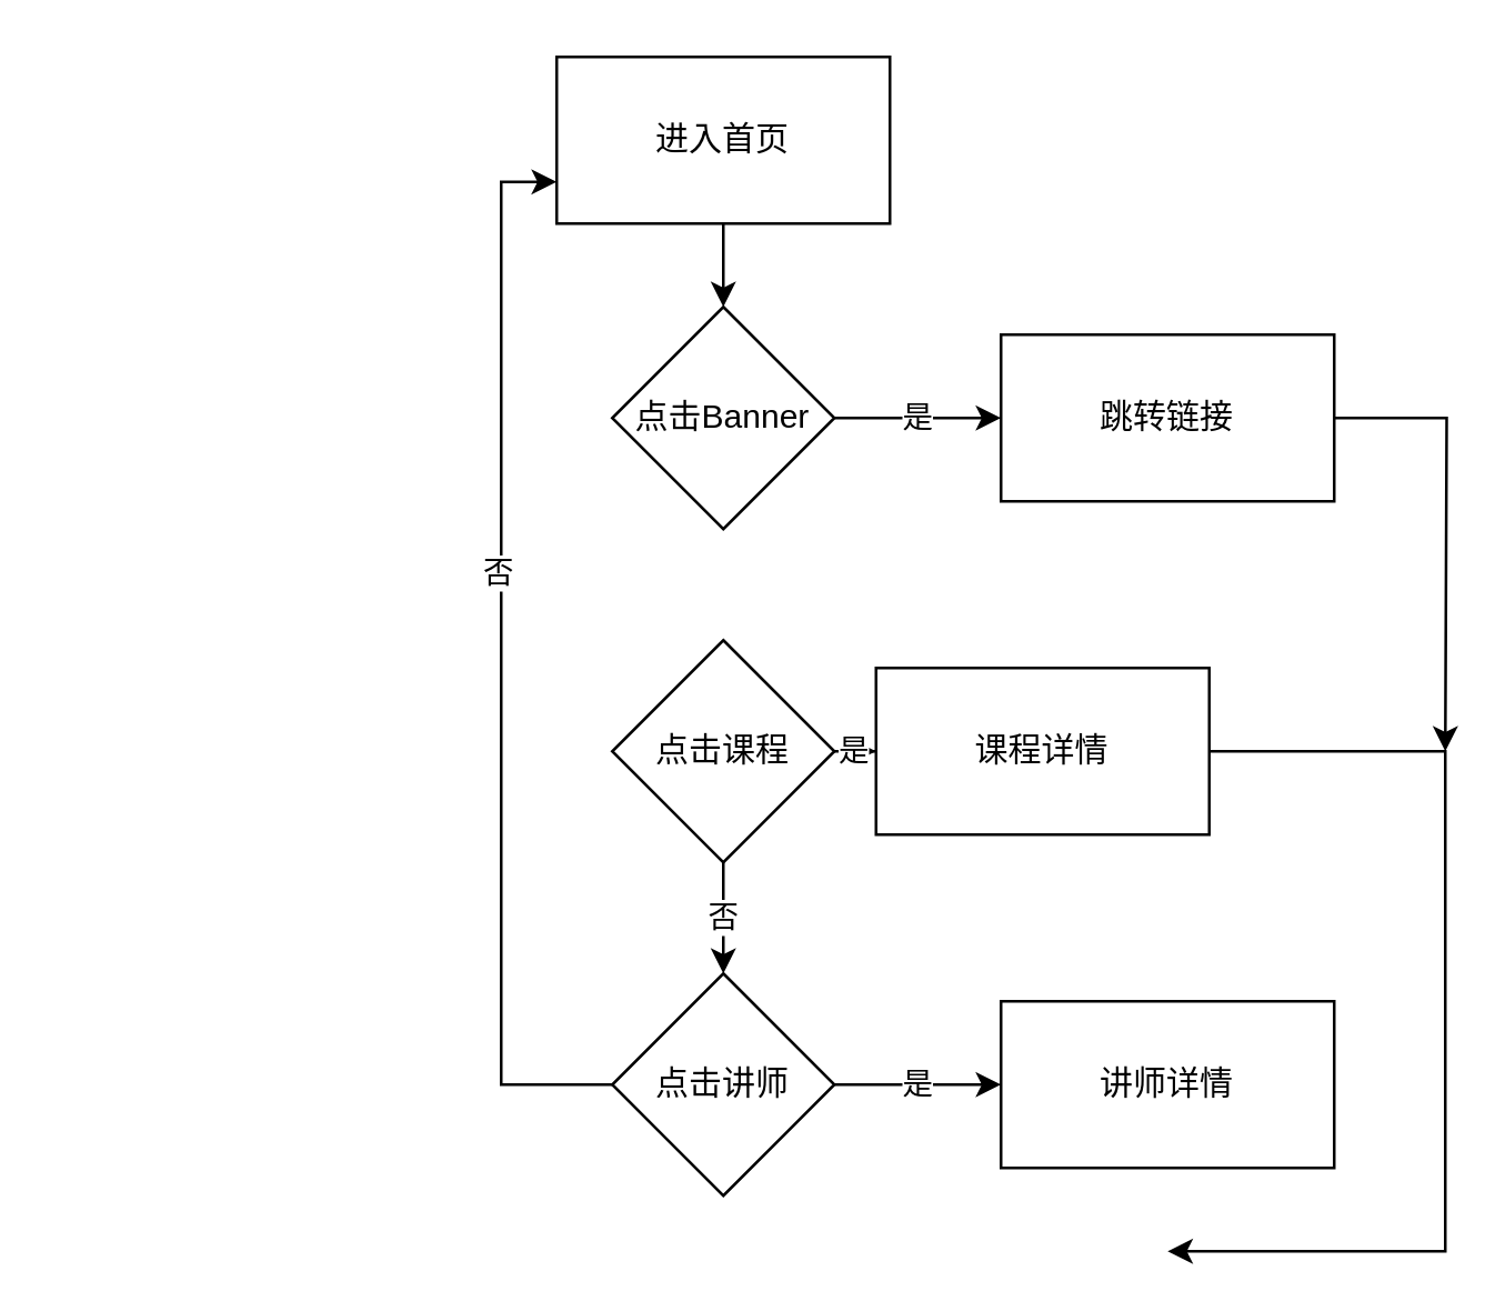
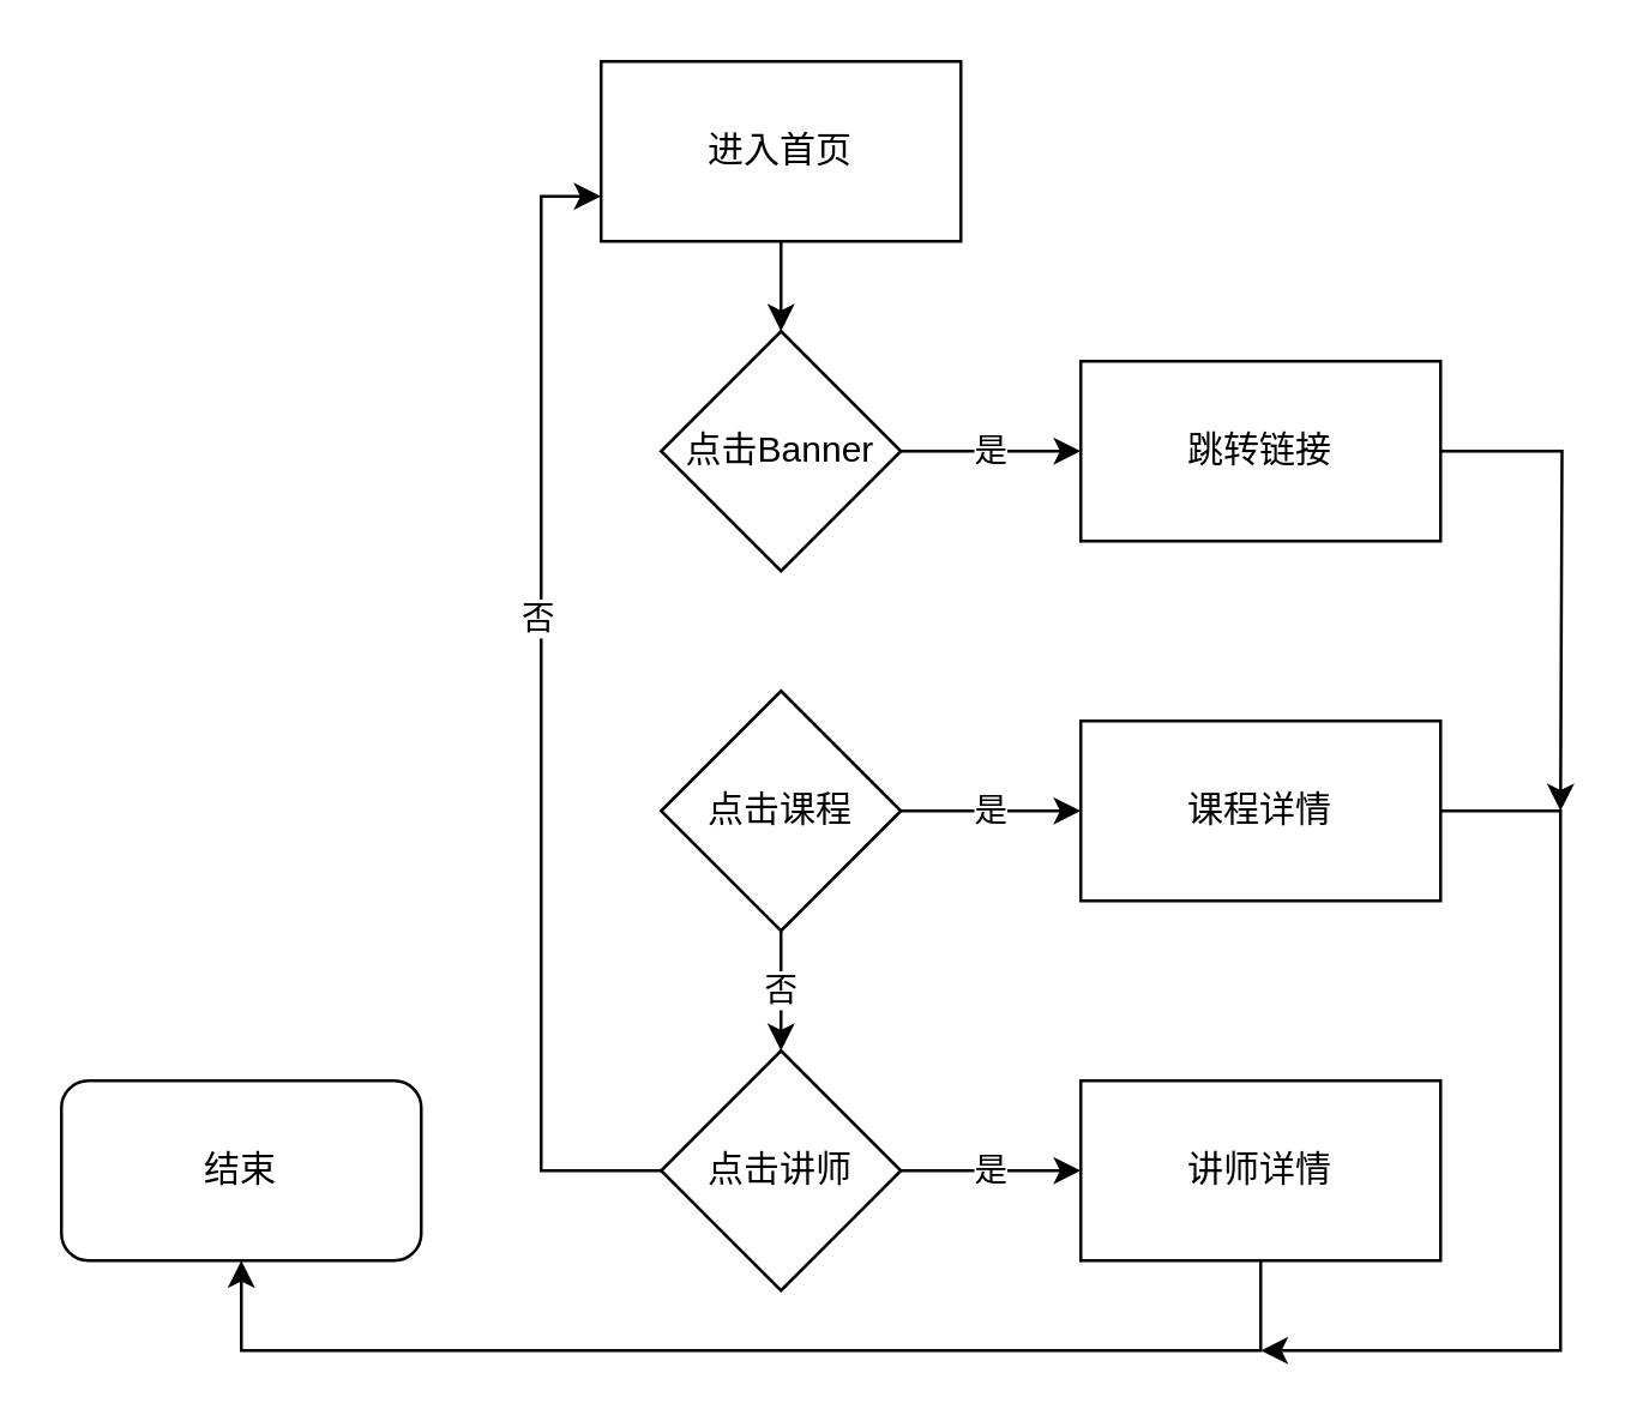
- <mxCell id="17" value="课程详情" style="whiteSpace=wrap;html=1;rounded=0;" parent="1" vertex="1"><mxGeometry x="315" y="240" width="120" height="60" as="geometry" /></mxCell>
+ <mxCell id="17" value="课程详情" style="whiteSpace=wrap;html=1;rounded=0;" parent="1" vertex="1"><mxGeometry x="360" y="240" width="120" height="60" as="geometry" /></mxCell>
+ <mxCell id="15" value="结束" style="rounded=1;whiteSpace=wrap;html=1;" parent="1" vertex="1"><mxGeometry x="20" y="360" width="120" height="60" as="geometry" /></mxCell>
+ <mxCell id="18" style="edgeStyle=orthogonalEdgeStyle;rounded=0;orthogonalLoop=1;jettySize=auto;html=1;entryX=0.5;entryY=1;entryDx=0;entryDy=0;" parent="1" source="19" target="15" edge="1"><mxGeometry relative="1" as="geometry"><mxPoint x="80" y="500" as="targetPoint" /><Array as="points"><mxPoint x="420" y="450" /><mxPoint x="80" y="450" /></Array></mxGeometry></mxCell>
